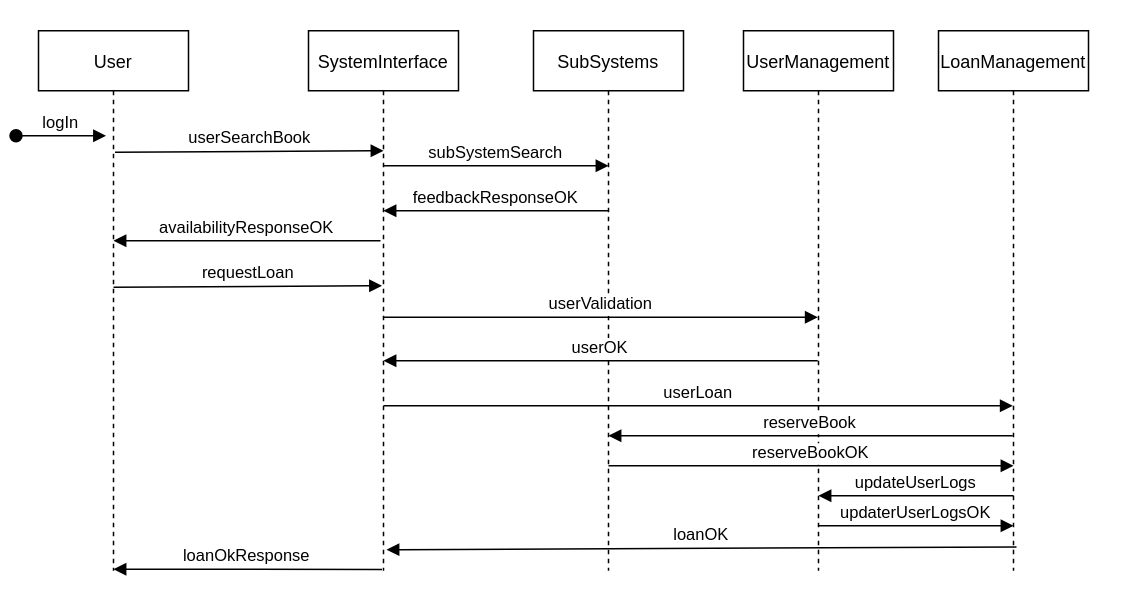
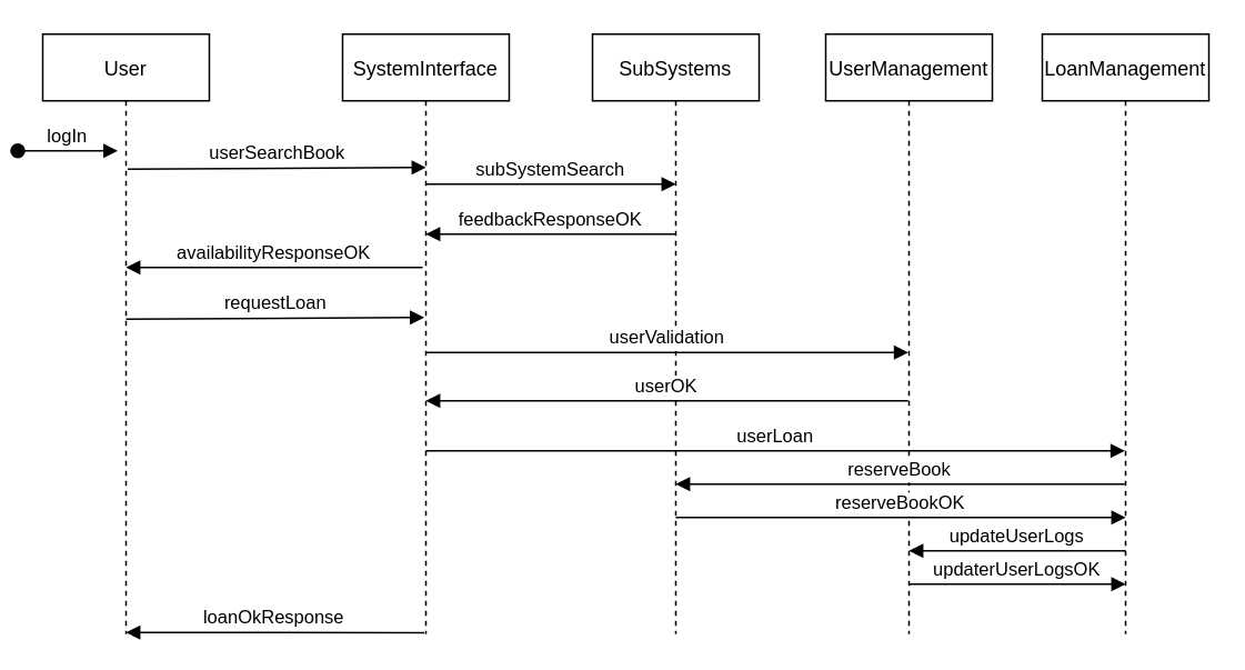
- <mxCell id="17" value="loanOK" style="verticalAlign=bottom;endArrow=block;shadow=0;strokeWidth=1;entryX=0.52;entryY=0.961;entryDx=0;entryDy=0;entryPerimeter=0;exitX=0.52;exitY=0.956;exitDx=0;exitDy=0;exitPerimeter=0;" parent="1" source="10" target="4" edge="1"><mxGeometry relative="1" as="geometry"><mxPoint x="669.5" y="290" as="sourcePoint" /><mxPoint x="380" y="290" as="targetPoint" /></mxGeometry></mxCell>
